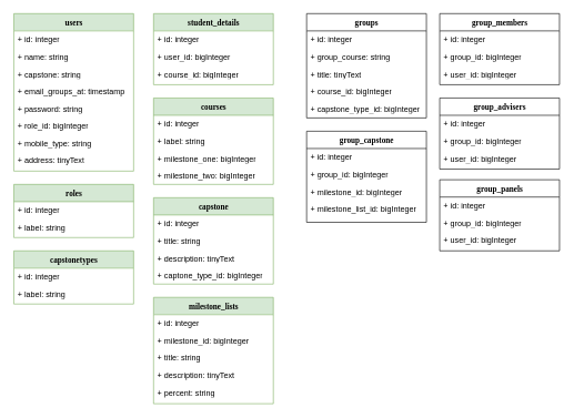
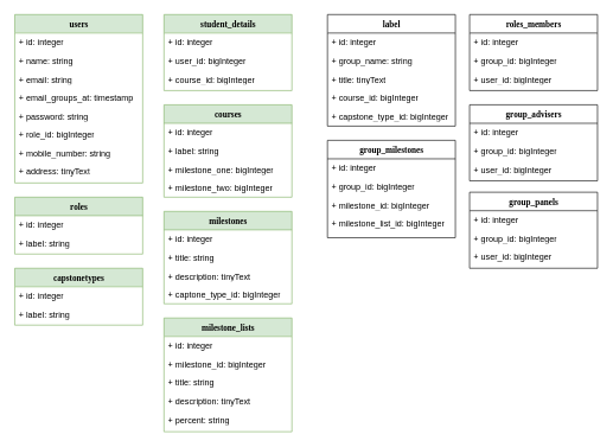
- <mxCell id="34" value="groups" style="swimlane;html=1;fontStyle=1;align=center;verticalAlign=top;childLayout=stackLayout;horizontal=1;startSize=26;horizontalStack=0;resizeParent=1;resizeLast=0;collapsible=1;marginBottom=0;swimlaneFillColor=#ffffff;rounded=0;shadow=0;comic=0;labelBackgroundColor=none;strokeWidth=1;fillColor=none;fontFamily=Verdana;fontSize=12" parent="1" vertex="1"><mxGeometry x="460" y="20" width="180" height="157" as="geometry" /></mxCell>
+ <mxCell id="34" value="label" style="swimlane;html=1;fontStyle=1;align=center;verticalAlign=top;childLayout=stackLayout;horizontal=1;startSize=26;horizontalStack=0;resizeParent=1;resizeLast=0;collapsible=1;marginBottom=0;swimlaneFillColor=#ffffff;rounded=0;shadow=0;comic=0;labelBackgroundColor=none;strokeWidth=1;fillColor=none;fontFamily=Verdana;fontSize=12" parent="1" vertex="1"><mxGeometry x="460" y="20" width="180" height="157" as="geometry" /></mxCell>
- <mxCell id="48" value="group_members" style="swimlane;html=1;fontStyle=1;align=center;verticalAlign=top;childLayout=stackLayout;horizontal=1;startSize=26;horizontalStack=0;resizeParent=1;resizeLast=0;collapsible=1;marginBottom=0;swimlaneFillColor=#ffffff;rounded=0;shadow=0;comic=0;labelBackgroundColor=none;strokeWidth=1;fillColor=none;fontFamily=Verdana;fontSize=12" parent="1" vertex="1"><mxGeometry x="660" y="20" width="180" height="107" as="geometry" /></mxCell>
+ <mxCell id="48" value="roles_members" style="swimlane;html=1;fontStyle=1;align=center;verticalAlign=top;childLayout=stackLayout;horizontal=1;startSize=26;horizontalStack=0;resizeParent=1;resizeLast=0;collapsible=1;marginBottom=0;swimlaneFillColor=#ffffff;rounded=0;shadow=0;comic=0;labelBackgroundColor=none;strokeWidth=1;fillColor=none;fontFamily=Verdana;fontSize=12" parent="1" vertex="1"><mxGeometry x="660" y="20" width="180" height="107" as="geometry" /></mxCell>
- <mxCell id="36" value="+ group_course: string" style="text;html=1;strokeColor=none;fillColor=none;align=left;verticalAlign=top;spacingLeft=4;spacingRight=4;whiteSpace=wrap;overflow=hidden;rotatable=0;points=[[0,0.5],[1,0.5]];portConstraint=eastwest;" parent="34" vertex="1"><mxGeometry y="52" width="180" height="26" as="geometry" /></mxCell>
+ <mxCell id="36" value="+ group_name: string" style="text;html=1;strokeColor=none;fillColor=none;align=left;verticalAlign=top;spacingLeft=4;spacingRight=4;whiteSpace=wrap;overflow=hidden;rotatable=0;points=[[0,0.5],[1,0.5]];portConstraint=eastwest;" parent="34" vertex="1"><mxGeometry y="52" width="180" height="26" as="geometry" /></mxCell>
- <mxCell id="5" value="+ capstone: string" style="text;html=1;strokeColor=none;fillColor=none;align=left;verticalAlign=top;spacingLeft=4;spacingRight=4;whiteSpace=wrap;overflow=hidden;rotatable=0;points=[[0,0.5],[1,0.5]];portConstraint=eastwest;" parent="2" vertex="1"><mxGeometry y="78" width="180" height="26" as="geometry" /></mxCell>
+ <mxCell id="5" value="+ email: string" style="text;html=1;strokeColor=none;fillColor=none;align=left;verticalAlign=top;spacingLeft=4;spacingRight=4;whiteSpace=wrap;overflow=hidden;rotatable=0;points=[[0,0.5],[1,0.5]];portConstraint=eastwest;" parent="2" vertex="1"><mxGeometry y="78" width="180" height="26" as="geometry" /></mxCell>
- <mxCell id="43" value="group_capstone" style="swimlane;html=1;fontStyle=1;align=center;verticalAlign=top;childLayout=stackLayout;horizontal=1;startSize=26;horizontalStack=0;resizeParent=1;resizeLast=0;collapsible=1;marginBottom=0;swimlaneFillColor=#ffffff;rounded=0;shadow=0;comic=0;labelBackgroundColor=none;strokeWidth=1;fillColor=none;fontFamily=Verdana;fontSize=12" parent="1" vertex="1"><mxGeometry x="460" y="197" width="180" height="137" as="geometry" /></mxCell>
+ <mxCell id="43" value="group_milestones" style="swimlane;html=1;fontStyle=1;align=center;verticalAlign=top;childLayout=stackLayout;horizontal=1;startSize=26;horizontalStack=0;resizeParent=1;resizeLast=0;collapsible=1;marginBottom=0;swimlaneFillColor=#ffffff;rounded=0;shadow=0;comic=0;labelBackgroundColor=none;strokeWidth=1;fillColor=none;fontFamily=Verdana;fontSize=12" parent="1" vertex="1"><mxGeometry x="460" y="197" width="180" height="137" as="geometry" /></mxCell>
- <mxCell id="9" value="+ mobile_type: string" style="text;html=1;strokeColor=none;fillColor=none;align=left;verticalAlign=top;spacingLeft=4;spacingRight=4;whiteSpace=wrap;overflow=hidden;rotatable=0;points=[[0,0.5],[1,0.5]];portConstraint=eastwest;" parent="2" vertex="1"><mxGeometry y="182" width="180" height="26" as="geometry" /></mxCell>
+ <mxCell id="9" value="+ mobile_number: string" style="text;html=1;strokeColor=none;fillColor=none;align=left;verticalAlign=top;spacingLeft=4;spacingRight=4;whiteSpace=wrap;overflow=hidden;rotatable=0;points=[[0,0.5],[1,0.5]];portConstraint=eastwest;" parent="2" vertex="1"><mxGeometry y="182" width="180" height="26" as="geometry" /></mxCell>
- <mxCell id="23" value="capstone" style="swimlane;html=1;fontStyle=1;align=center;verticalAlign=top;childLayout=stackLayout;horizontal=1;startSize=26;horizontalStack=0;resizeParent=1;resizeLast=0;collapsible=1;marginBottom=0;swimlaneFillColor=#ffffff;rounded=0;shadow=0;comic=0;labelBackgroundColor=none;strokeWidth=1;fillColor=#d5e8d4;fontFamily=Verdana;fontSize=12;strokeColor=#82b366;" parent="1" vertex="1"><mxGeometry x="230" y="297" width="180" height="130" as="geometry" /></mxCell>
+ <mxCell id="23" value="milestones" style="swimlane;html=1;fontStyle=1;align=center;verticalAlign=top;childLayout=stackLayout;horizontal=1;startSize=26;horizontalStack=0;resizeParent=1;resizeLast=0;collapsible=1;marginBottom=0;swimlaneFillColor=#ffffff;rounded=0;shadow=0;comic=0;labelBackgroundColor=none;strokeWidth=1;fillColor=#d5e8d4;fontFamily=Verdana;fontSize=12;strokeColor=#82b366;" parent="1" vertex="1"><mxGeometry x="230" y="297" width="180" height="130" as="geometry" /></mxCell>
